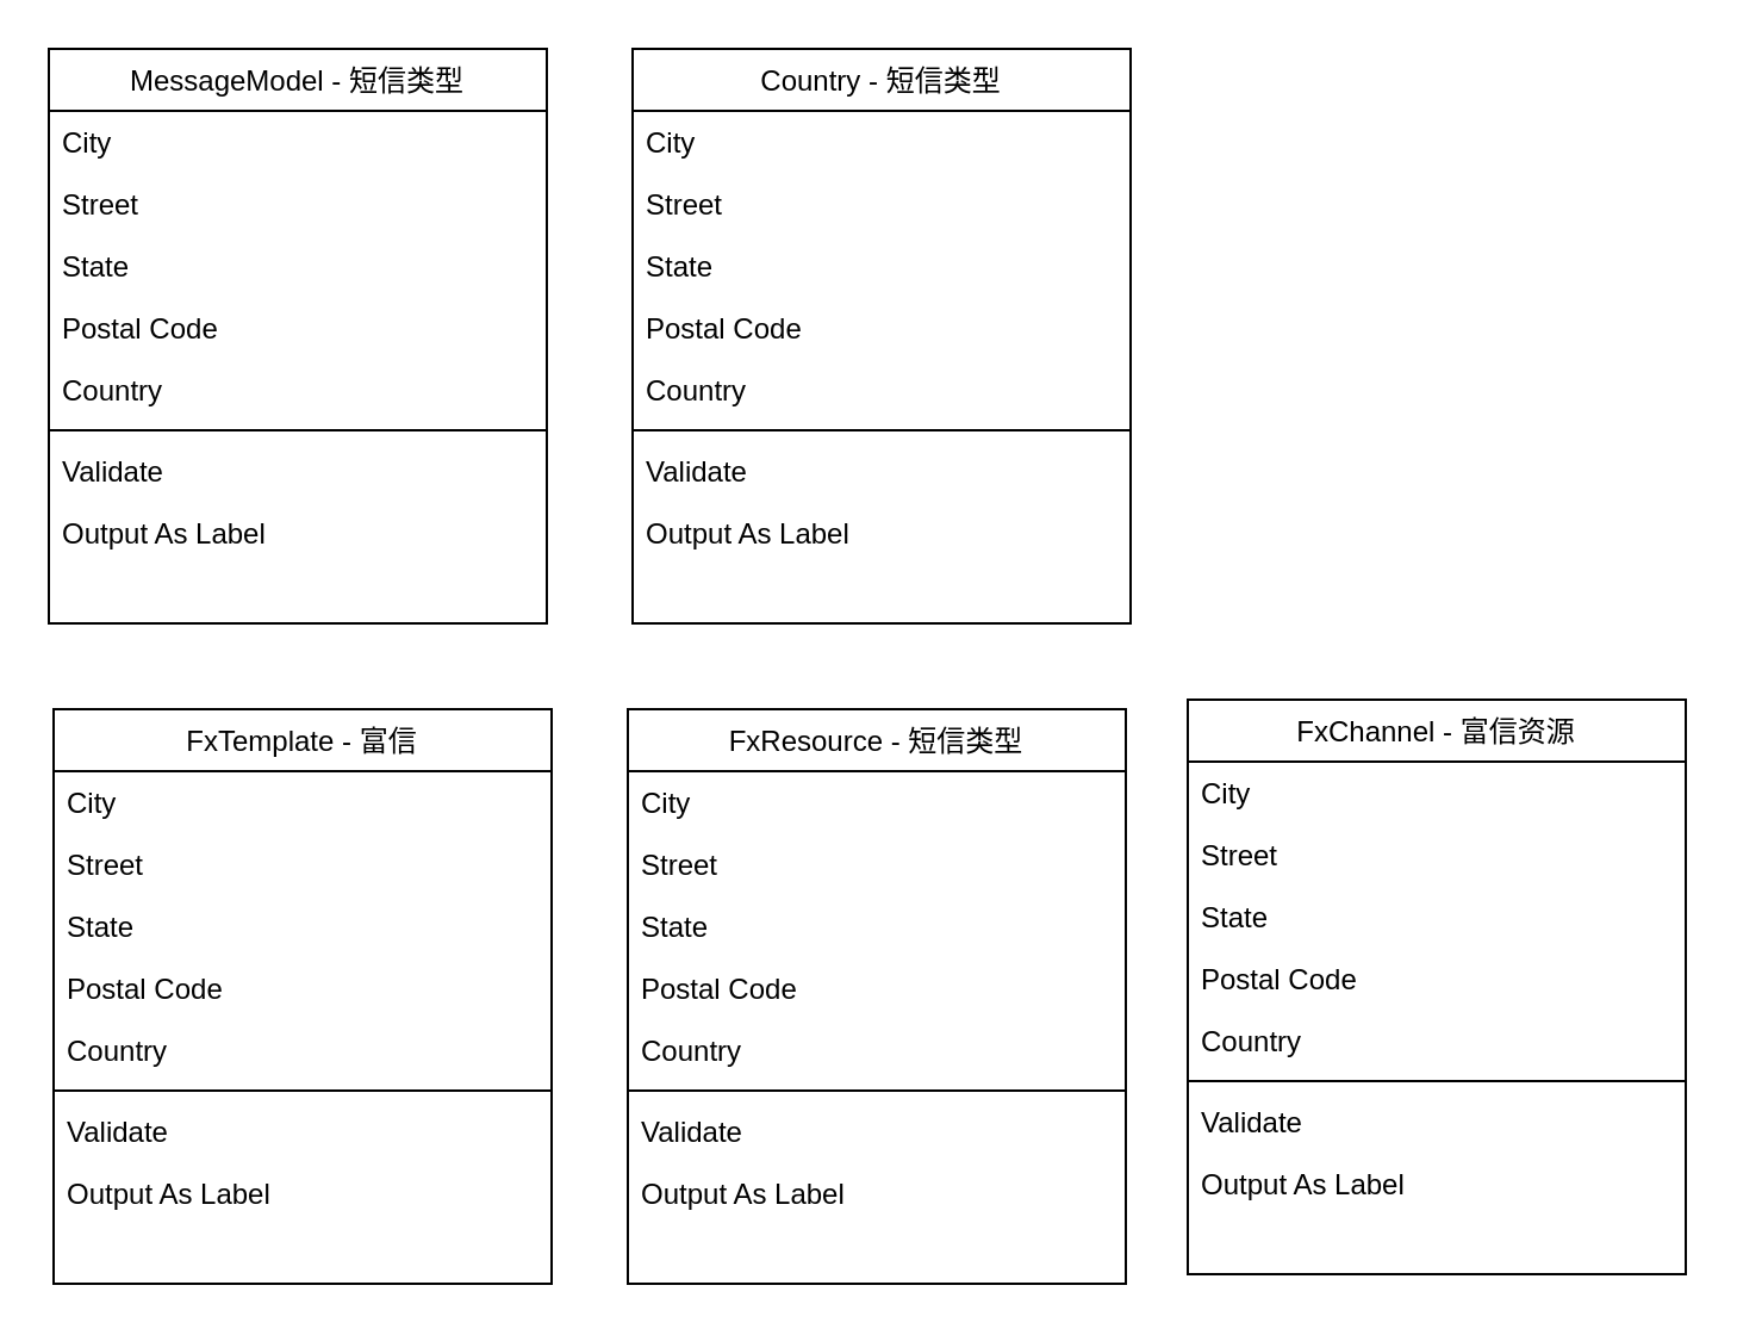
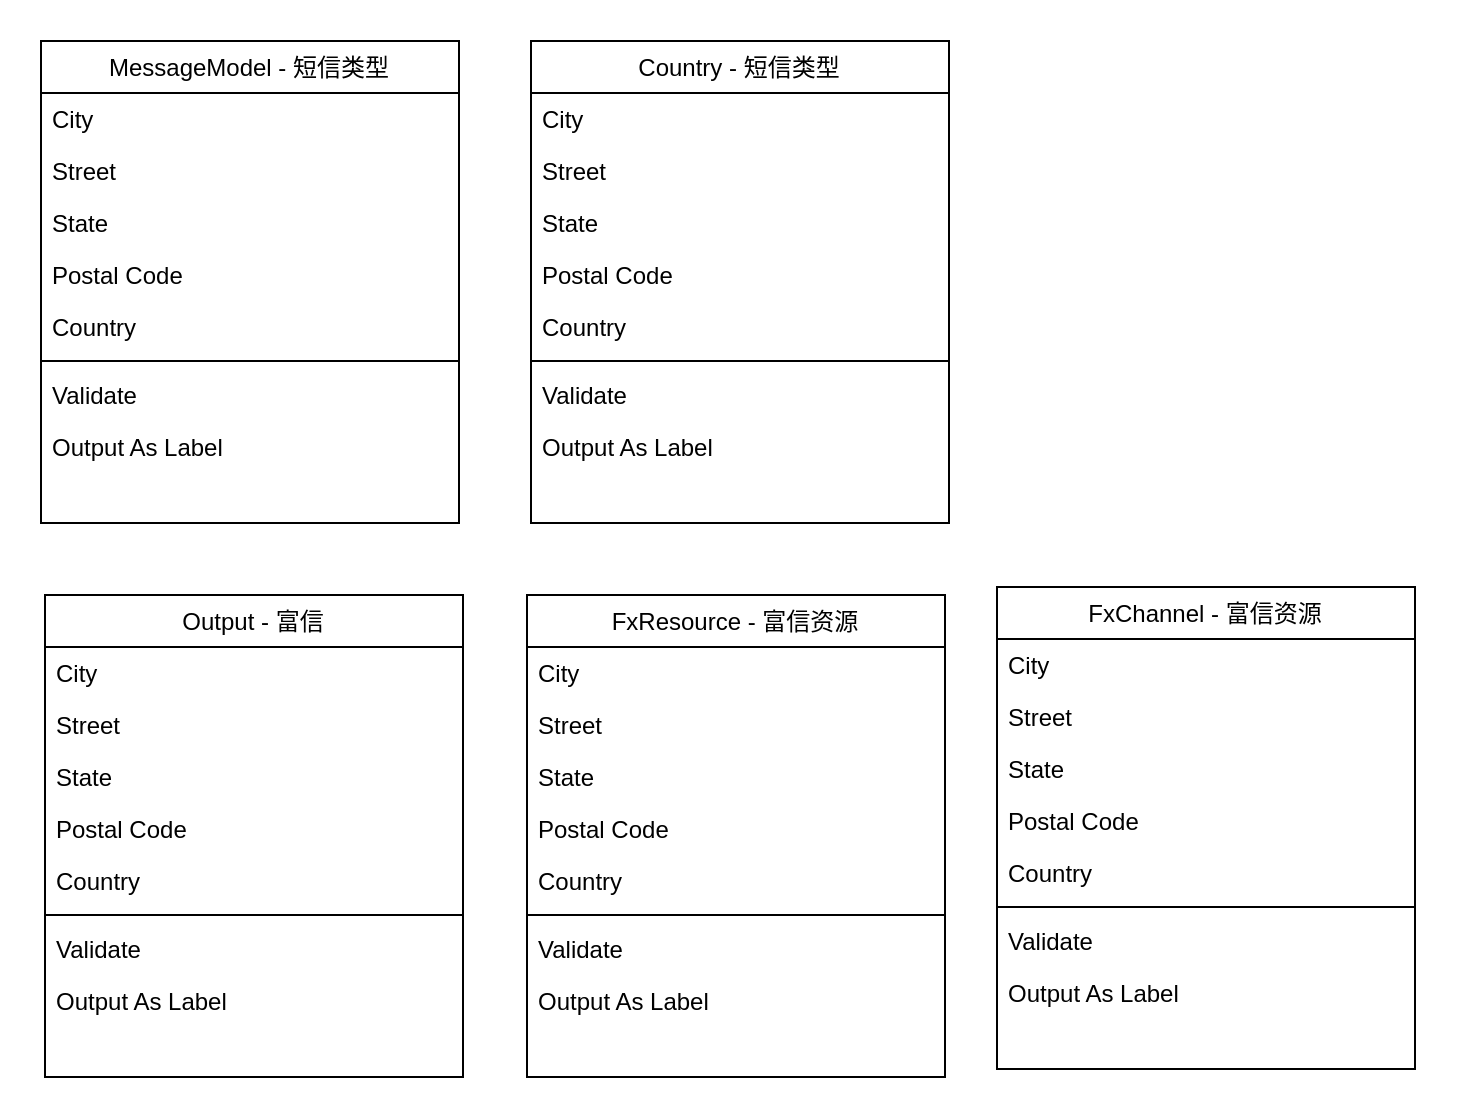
- <mxCell id="20" value="FxTemplate - 富信" style="swimlane;fontStyle=0;align=center;verticalAlign=top;childLayout=stackLayout;horizontal=1;startSize=26;horizontalStack=0;resizeParent=1;resizeLast=0;collapsible=1;marginBottom=0;rounded=0;shadow=0;strokeWidth=1;" vertex="1" parent="1"><mxGeometry x="22" y="297" width="209" height="241" as="geometry"><mxRectangle x="550" y="140" width="160" height="26" as="alternateBounds" /></mxGeometry></mxCell>
+ <mxCell id="20" value="Output - 富信" style="swimlane;fontStyle=0;align=center;verticalAlign=top;childLayout=stackLayout;horizontal=1;startSize=26;horizontalStack=0;resizeParent=1;resizeLast=0;collapsible=1;marginBottom=0;rounded=0;shadow=0;strokeWidth=1;" vertex="1" parent="1"><mxGeometry x="22" y="297" width="209" height="241" as="geometry"><mxRectangle x="550" y="140" width="160" height="26" as="alternateBounds" /></mxGeometry></mxCell>
- <mxCell id="29" value="FxResource - 短信类型" style="swimlane;fontStyle=0;align=center;verticalAlign=top;childLayout=stackLayout;horizontal=1;startSize=26;horizontalStack=0;resizeParent=1;resizeLast=0;collapsible=1;marginBottom=0;rounded=0;shadow=0;strokeWidth=1;" vertex="1" parent="1"><mxGeometry x="263" y="297" width="209" height="241" as="geometry"><mxRectangle x="550" y="140" width="160" height="26" as="alternateBounds" /></mxGeometry></mxCell>
+ <mxCell id="29" value="FxResource - 富信资源" style="swimlane;fontStyle=0;align=center;verticalAlign=top;childLayout=stackLayout;horizontal=1;startSize=26;horizontalStack=0;resizeParent=1;resizeLast=0;collapsible=1;marginBottom=0;rounded=0;shadow=0;strokeWidth=1;" vertex="1" parent="1"><mxGeometry x="263" y="297" width="209" height="241" as="geometry"><mxRectangle x="550" y="140" width="160" height="26" as="alternateBounds" /></mxGeometry></mxCell>
